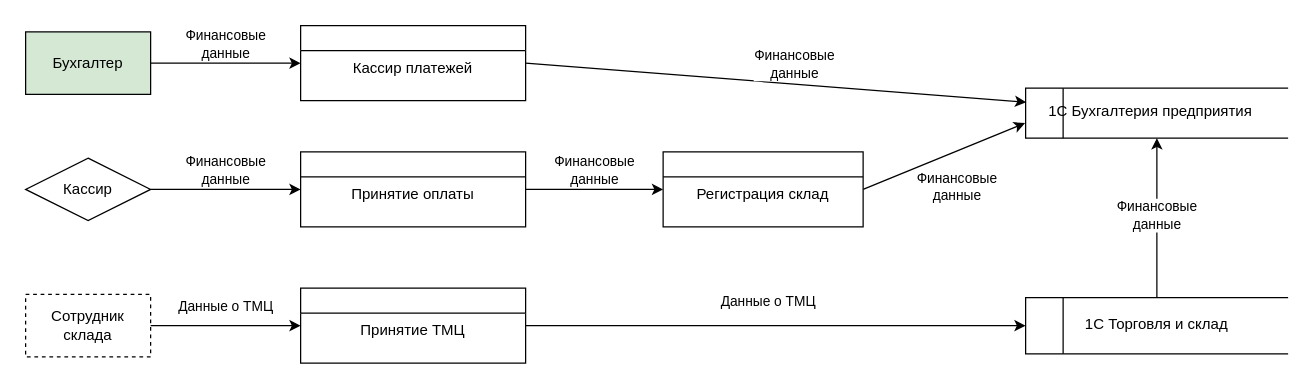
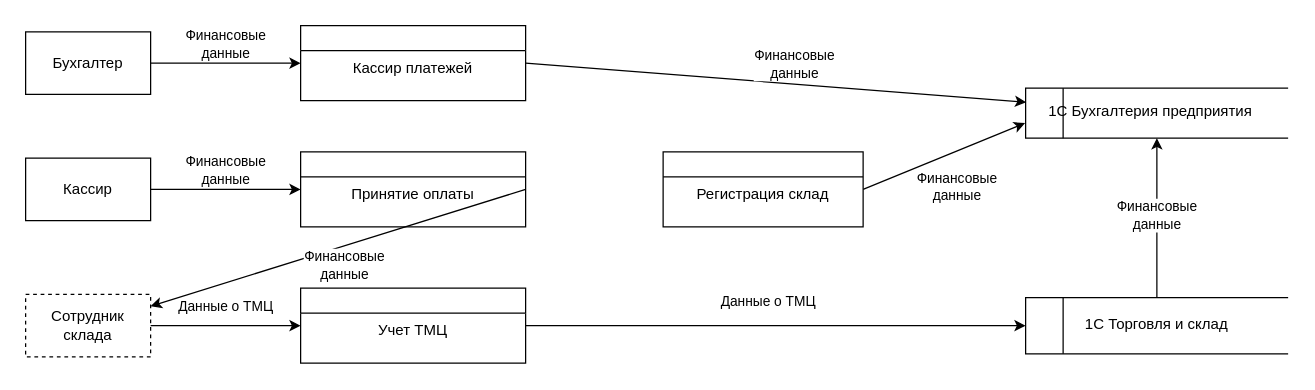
- <mxCell id="5" value="Бухгалтер" style="html=1;dashed=0;whiteSpace=wrap;rounded=0;fillColor=#d5e8d4;" parent="1" vertex="1"><mxGeometry x="20" y="25" width="100" height="50" as="geometry" /></mxCell>
+ <mxCell id="5" value="Бухгалтер" style="html=1;dashed=0;whiteSpace=wrap;rounded=0;" parent="1" vertex="1"><mxGeometry x="20" y="25" width="100" height="50" as="geometry" /></mxCell>
- <mxCell id="18" value="Кассир" style="rhombus;html=1;dashed=0;whiteSpace=wrap;" parent="1" vertex="1"><mxGeometry x="20" y="126" width="100" height="50" as="geometry" /></mxCell>
+ <mxCell id="18" value="Кассир" style="html=1;dashed=0;whiteSpace=wrap;rounded=0;" parent="1" vertex="1"><mxGeometry x="20" y="126" width="100" height="50" as="geometry" /></mxCell>
- <mxCell id="23" value="Финансовые&lt;div&gt;данные&lt;/div&gt;" style="endArrow=classic;html=1;rounded=0;entryX=0;entryY=0.25;entryDx=0;entryDy=0;exitX=1;exitY=0.25;exitDx=0;exitDy=0;" parent="1" source="17" target="22" edge="1"><mxGeometry y="15" width="50" height="50" relative="1" as="geometry"><mxPoint x="440" y="191" as="sourcePoint" /><mxPoint x="520" y="150.55" as="targetPoint" /><mxPoint as="offset" /></mxGeometry></mxCell>
+ <mxCell id="23" value="Финансовые&lt;div&gt;данные&lt;/div&gt;" style="endArrow=classic;html=1;rounded=0;exitX=1;exitY=0.25;exitDx=0;exitDy=0;" parent="1" source="17" target="12" edge="1"><mxGeometry y="15" width="50" height="50" relative="1" as="geometry"><mxPoint x="440" y="191" as="sourcePoint" /><mxPoint x="520" y="150.55" as="targetPoint" /><mxPoint as="offset" /></mxGeometry></mxCell>
- <mxCell id="11" value="Принятие ТМЦ" style="text;whiteSpace=wrap;align=center;" parent="10" vertex="1"><mxGeometry y="20" width="180" height="40" as="geometry" /></mxCell>
+ <mxCell id="11" value="Учет ТМЦ" style="text;whiteSpace=wrap;align=center;" parent="10" vertex="1"><mxGeometry y="20" width="180" height="40" as="geometry" /></mxCell>
